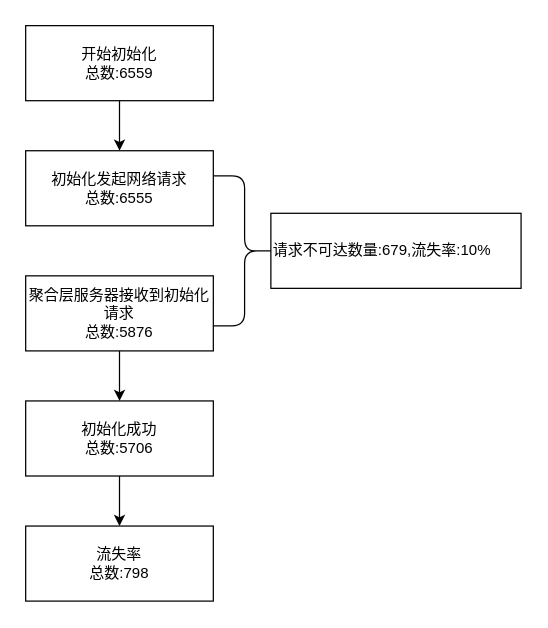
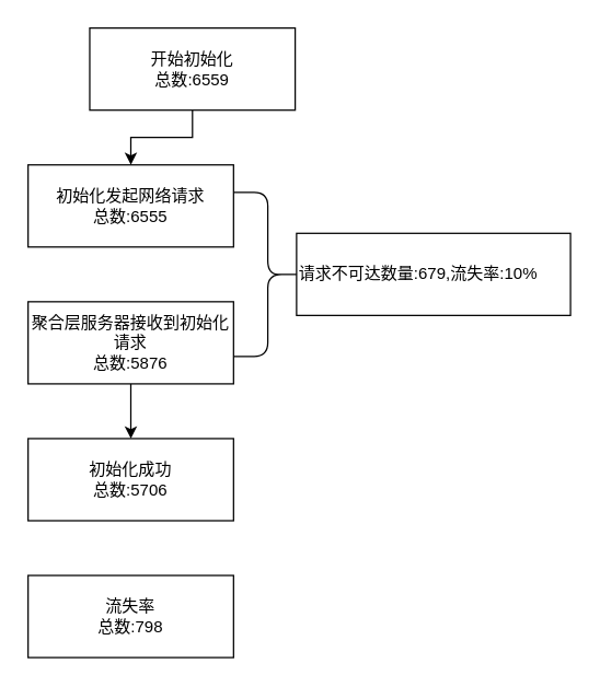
- <mxCell id="3" value="开始初始化&lt;br&gt;总数:6559" style="rounded=0;whiteSpace=wrap;html=1;" vertex="1" parent="1"><mxGeometry x="20" y="20" width="150" height="60" as="geometry" /></mxCell>
+ <mxCell id="3" value="开始初始化&lt;br&gt;总数:6559" style="rounded=0;whiteSpace=wrap;html=1;" vertex="1" parent="1"><mxGeometry x="65" y="20" width="150" height="60" as="geometry" /></mxCell>
- <mxCell id="7" style="edgeStyle=orthogonalEdgeStyle;rounded=0;orthogonalLoop=1;jettySize=auto;html=1;entryX=0.5;entryY=0;entryDx=0;entryDy=0;" edge="1" parent="1" source="8" target="9"><mxGeometry relative="1" as="geometry" /></mxCell>
